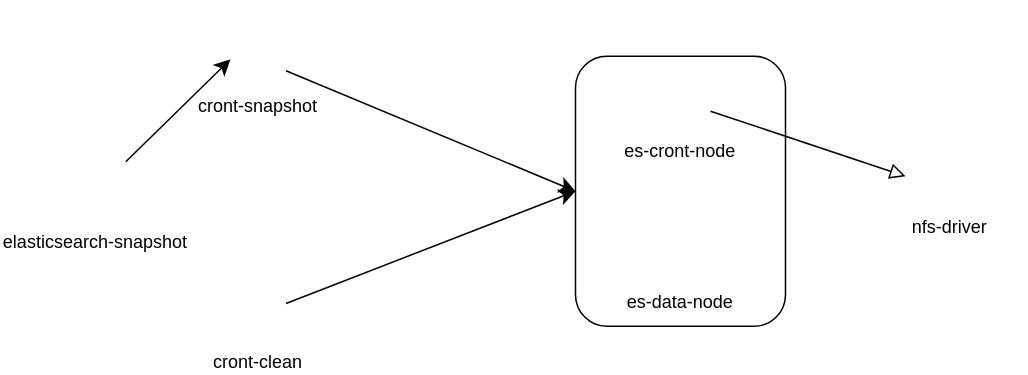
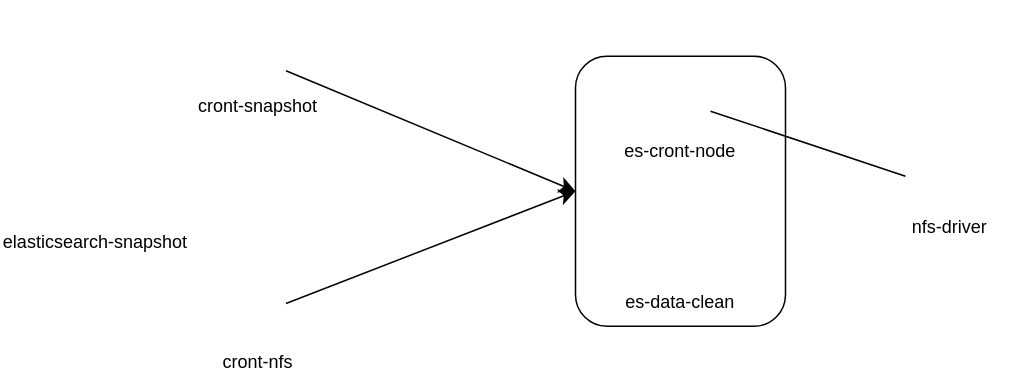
- <mxCell id="3" style="edgeStyle=none;curved=1;rounded=0;orthogonalLoop=1;jettySize=auto;html=1;entryX=0;entryY=0.5;entryDx=0;entryDy=0;fontSize=12;startSize=8;endSize=8;" edge="1" parent="1" source="4" target="10"><mxGeometry relative="1" as="geometry" /></mxCell>
- <mxCell id="6" style="edgeStyle=none;curved=1;rounded=0;orthogonalLoop=1;jettySize=auto;html=1;entryX=0;entryY=0.5;entryDx=0;entryDy=0;fontSize=12;startSize=8;endSize=8;endArrow=block;endFill=0;" edge="1" parent="1" source="7" target="8"><mxGeometry relative="1" as="geometry" /></mxCell>
+ <mxCell id="6" style="edgeStyle=none;curved=1;rounded=0;orthogonalLoop=1;jettySize=auto;html=1;entryX=0;entryY=0.5;entryDx=0;entryDy=0;fontSize=12;startSize=8;endSize=8;endArrow=none;endFill=0;" edge="1" parent="1" source="7" target="8"><mxGeometry relative="1" as="geometry" /></mxCell>
- <mxCell id="5" value="es-data-node" style="shape=image;verticalLabelPosition=bottom;labelBackgroundColor=default;verticalAlign=top;aspect=fixed;imageAspect=0;image=https://cdn.worldvectorlogo.com/logos/elasticsearch.svg;" vertex="1" parent="1"><mxGeometry x="410" y="147" width="40" height="40" as="geometry" /></mxCell>
+ <mxCell id="5" value="es-data-clean" style="shape=image;verticalLabelPosition=bottom;labelBackgroundColor=default;verticalAlign=top;aspect=fixed;imageAspect=0;image=https://cdn.worldvectorlogo.com/logos/elasticsearch.svg;" vertex="1" parent="1"><mxGeometry x="410" y="147" width="40" height="40" as="geometry" /></mxCell>
- <mxCell id="12" value="cront-clean" style="shape=image;verticalLabelPosition=bottom;labelBackgroundColor=default;verticalAlign=top;aspect=fixed;imageAspect=0;image=https://cdn-icons-png.flaticon.com/512/6213/6213346.png;clipPath=inset(12% 11% 11.67% 10.67%);" vertex="1" parent="1"><mxGeometry x="130" y="190.96" width="36.99" height="36.04" as="geometry" /></mxCell>
+ <mxCell id="12" value="cront-nfs" style="shape=image;verticalLabelPosition=bottom;labelBackgroundColor=default;verticalAlign=top;aspect=fixed;imageAspect=0;image=https://cdn-icons-png.flaticon.com/512/6213/6213346.png;clipPath=inset(12% 11% 11.67% 10.67%);" vertex="1" parent="1"><mxGeometry x="130" y="190.96" width="36.99" height="36.04" as="geometry" /></mxCell>
